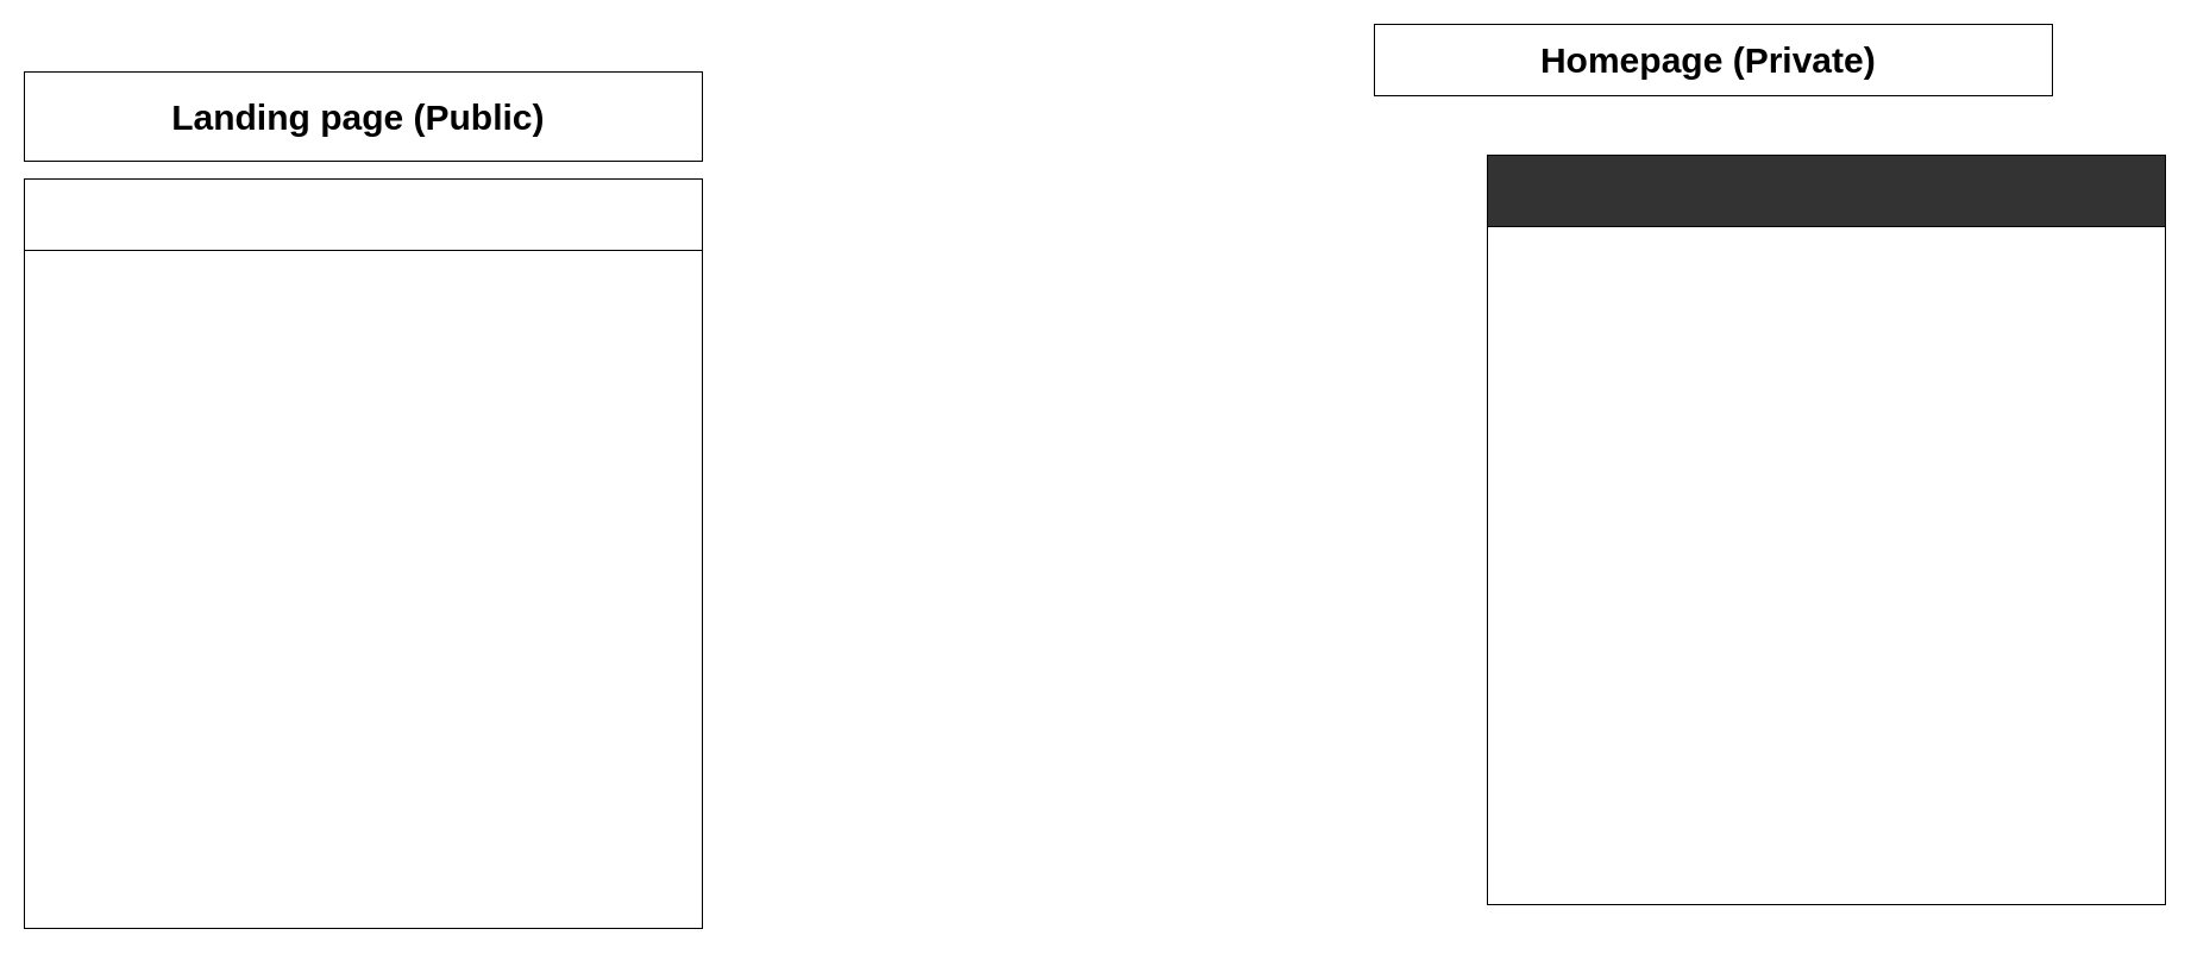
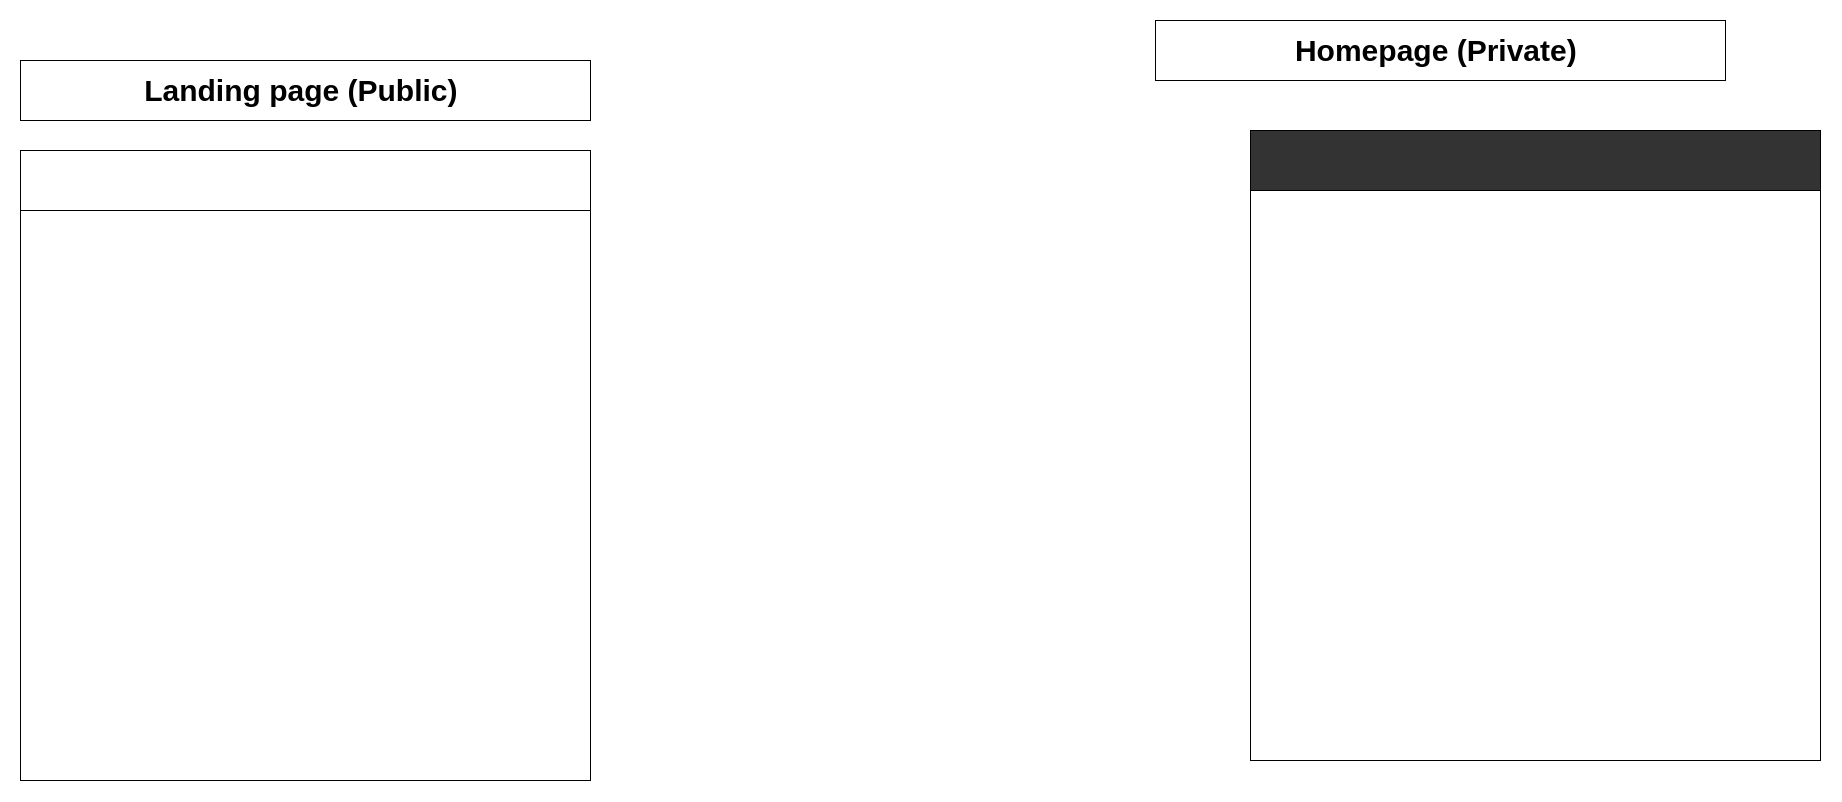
- <mxCell id="2" value="&lt;b&gt;&lt;font style=&quot;font-size: 30px;&quot;&gt;Landing page (Public)&amp;nbsp;&lt;/font&gt;&lt;/b&gt;" style="rounded=0;whiteSpace=wrap;html=1;" vertex="1" parent="1"><mxGeometry x="20" y="60" width="570" height="75" as="geometry" /></mxCell>
+ <mxCell id="2" value="&lt;b&gt;&lt;font style=&quot;font-size: 30px;&quot;&gt;Landing page (Public)&amp;nbsp;&lt;/font&gt;&lt;/b&gt;" style="rounded=0;whiteSpace=wrap;html=1;" vertex="1" parent="1"><mxGeometry x="20" y="60" width="570" height="60" as="geometry" /></mxCell>
